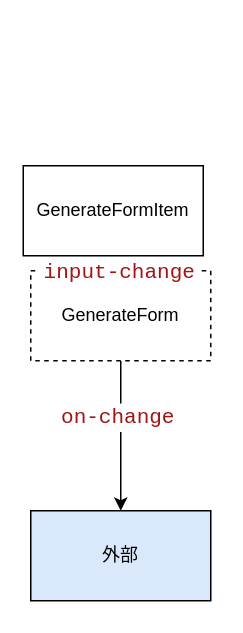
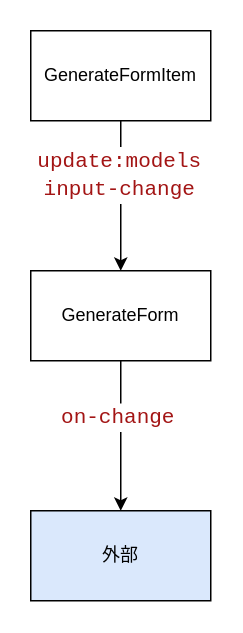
- <mxCell id="7" value="GenerateFormItem" style="rounded=0;whiteSpace=wrap;html=1;" parent="1" vertex="1"><mxGeometry x="15" y="110" width="120" height="60" as="geometry" /></mxCell>
+ <mxCell id="7" value="GenerateFormItem" style="rounded=0;whiteSpace=wrap;html=1;" parent="1" vertex="1"><mxGeometry x="20" y="20" width="120" height="60" as="geometry" /></mxCell>
- <mxCell id="4" value="GenerateForm" style="rounded=0;whiteSpace=wrap;html=1;dashed=1;" parent="1" vertex="1"><mxGeometry x="20" y="180" width="120" height="60" as="geometry" /></mxCell>
+ <mxCell id="4" value="GenerateForm" style="rounded=0;whiteSpace=wrap;html=1;" parent="1" vertex="1"><mxGeometry x="20" y="180" width="120" height="60" as="geometry" /></mxCell>
